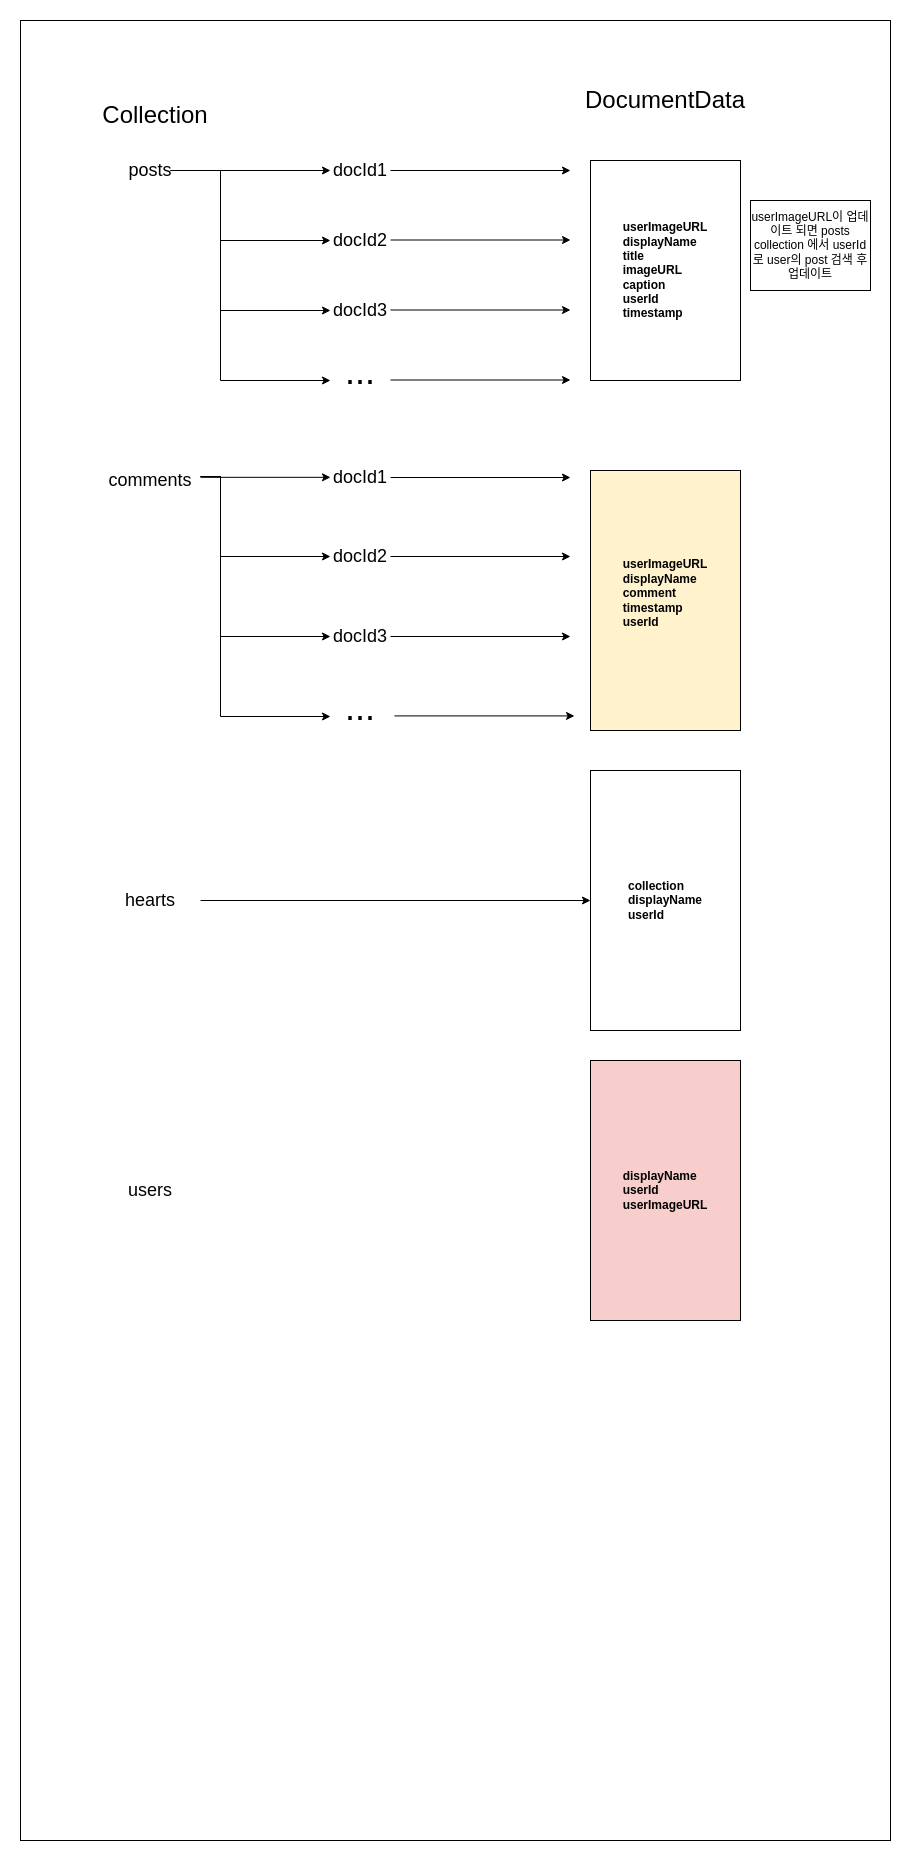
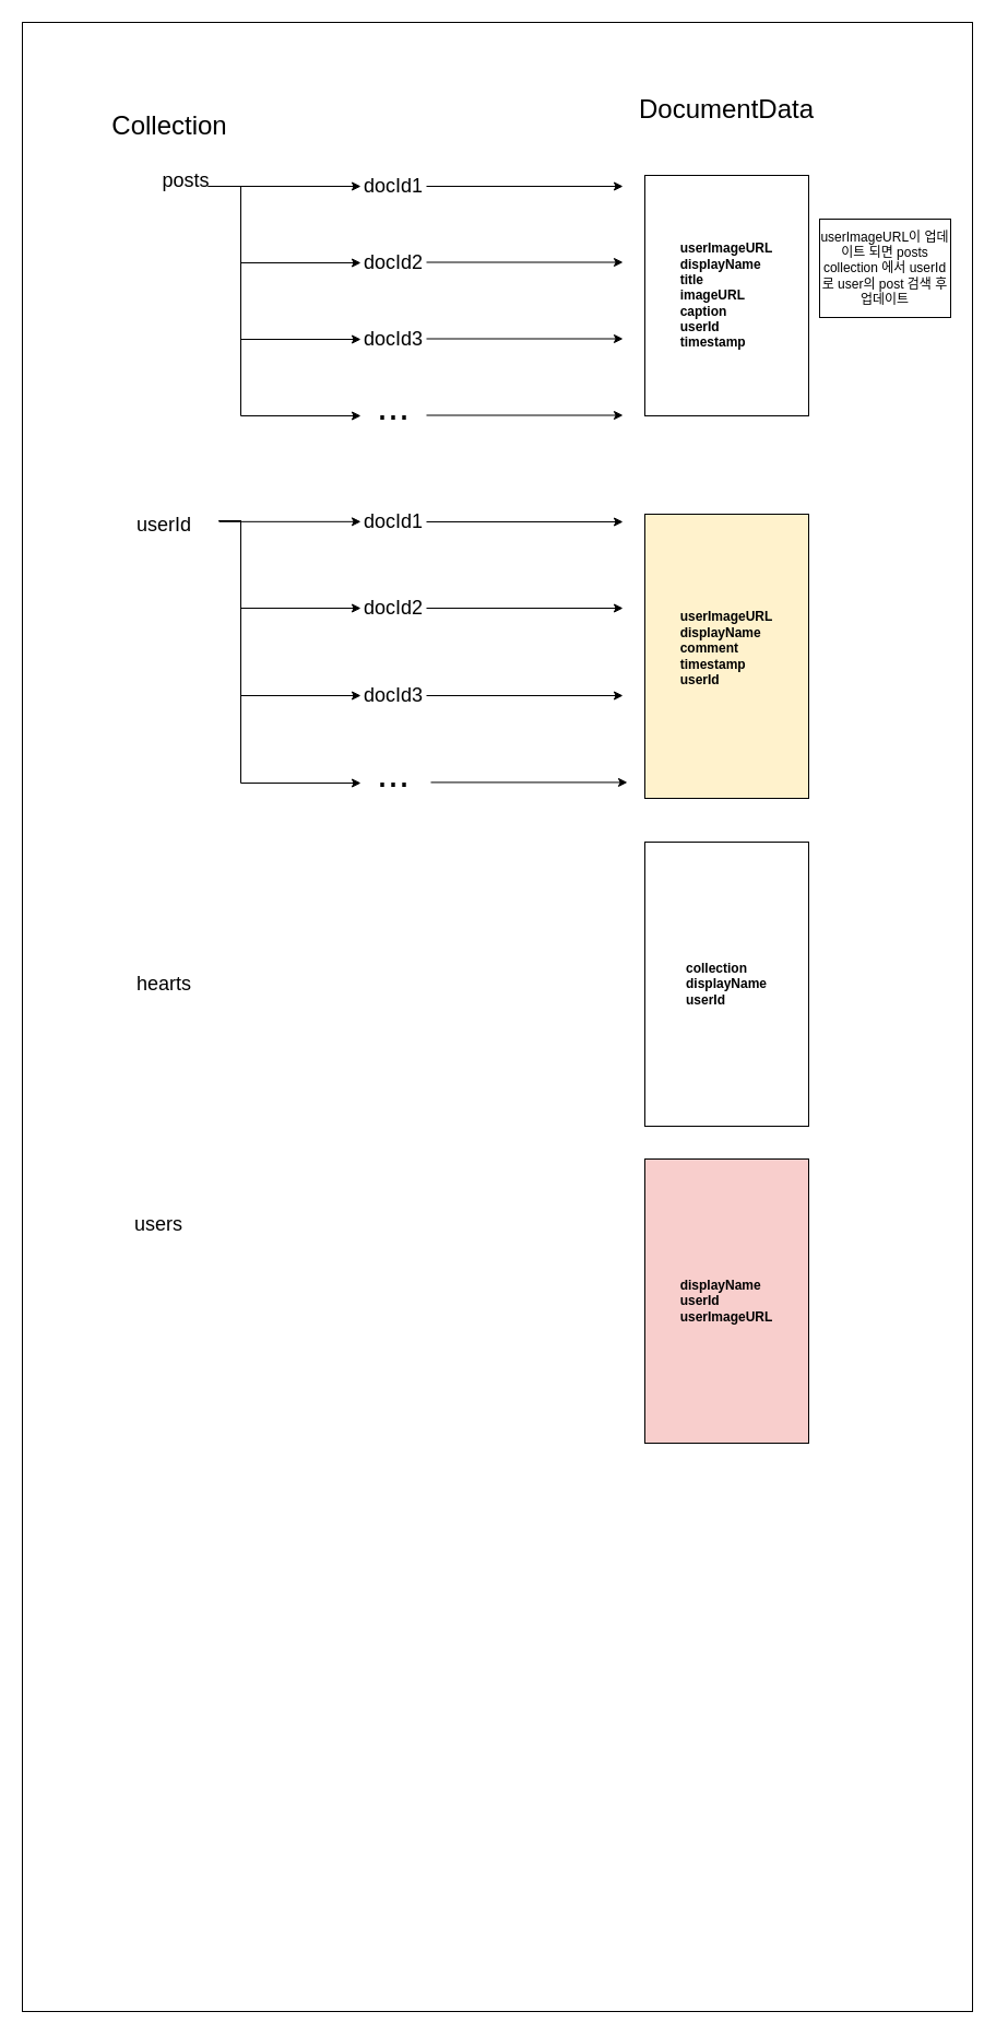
- <mxCell id="8" value="&lt;font style=&quot;font-size: 18px&quot;&gt;posts&lt;/font&gt;" style="text;html=1;strokeColor=none;fillColor=none;align=center;verticalAlign=middle;whiteSpace=wrap;rounded=0;" parent="1" vertex="1"><mxGeometry x="130" y="160" width="40" height="20" as="geometry" /></mxCell>
+ <mxCell id="8" value="&lt;font style=&quot;font-size: 18px&quot;&gt;posts&lt;/font&gt;" style="text;html=1;strokeColor=none;fillColor=none;align=center;verticalAlign=middle;whiteSpace=wrap;rounded=0;" parent="1" vertex="1"><mxGeometry x="150" y="155" width="40" height="20" as="geometry" /></mxCell>
- <mxCell id="24" value="&lt;span style=&quot;font-size: 18px&quot;&gt;comments&lt;/span&gt;" style="text;html=1;strokeColor=none;fillColor=none;align=center;verticalAlign=middle;whiteSpace=wrap;rounded=0;" parent="1" vertex="1"><mxGeometry x="100" y="470" width="100" height="20" as="geometry" /></mxCell>
+ <mxCell id="24" value="&lt;span style=&quot;font-size: 18px&quot;&gt;userId&lt;/span&gt;" style="text;html=1;strokeColor=none;fillColor=none;align=center;verticalAlign=middle;whiteSpace=wrap;rounded=0;" parent="1" vertex="1"><mxGeometry x="100" y="470" width="100" height="20" as="geometry" /></mxCell>
- <mxCell id="34" style="edgeStyle=orthogonalEdgeStyle;rounded=0;orthogonalLoop=1;jettySize=auto;html=1;entryX=0;entryY=0.5;entryDx=0;entryDy=0;" parent="1" source="35" target="36" edge="1"><mxGeometry relative="1" as="geometry" /></mxCell>
- <mxCell id="37" value="&lt;span style=&quot;font-size: 18px&quot;&gt;users&lt;/span&gt;" style="text;html=1;strokeColor=none;fillColor=none;align=center;verticalAlign=middle;whiteSpace=wrap;rounded=0;" parent="1" vertex="1"><mxGeometry x="100" y="1180" width="100" height="20" as="geometry" /></mxCell>
+ <mxCell id="37" value="&lt;span style=&quot;font-size: 18px&quot;&gt;users&lt;/span&gt;" style="text;html=1;strokeColor=none;fillColor=none;align=center;verticalAlign=middle;whiteSpace=wrap;rounded=0;" parent="1" vertex="1"><mxGeometry x="95" y="1110" width="100" height="20" as="geometry" /></mxCell>
